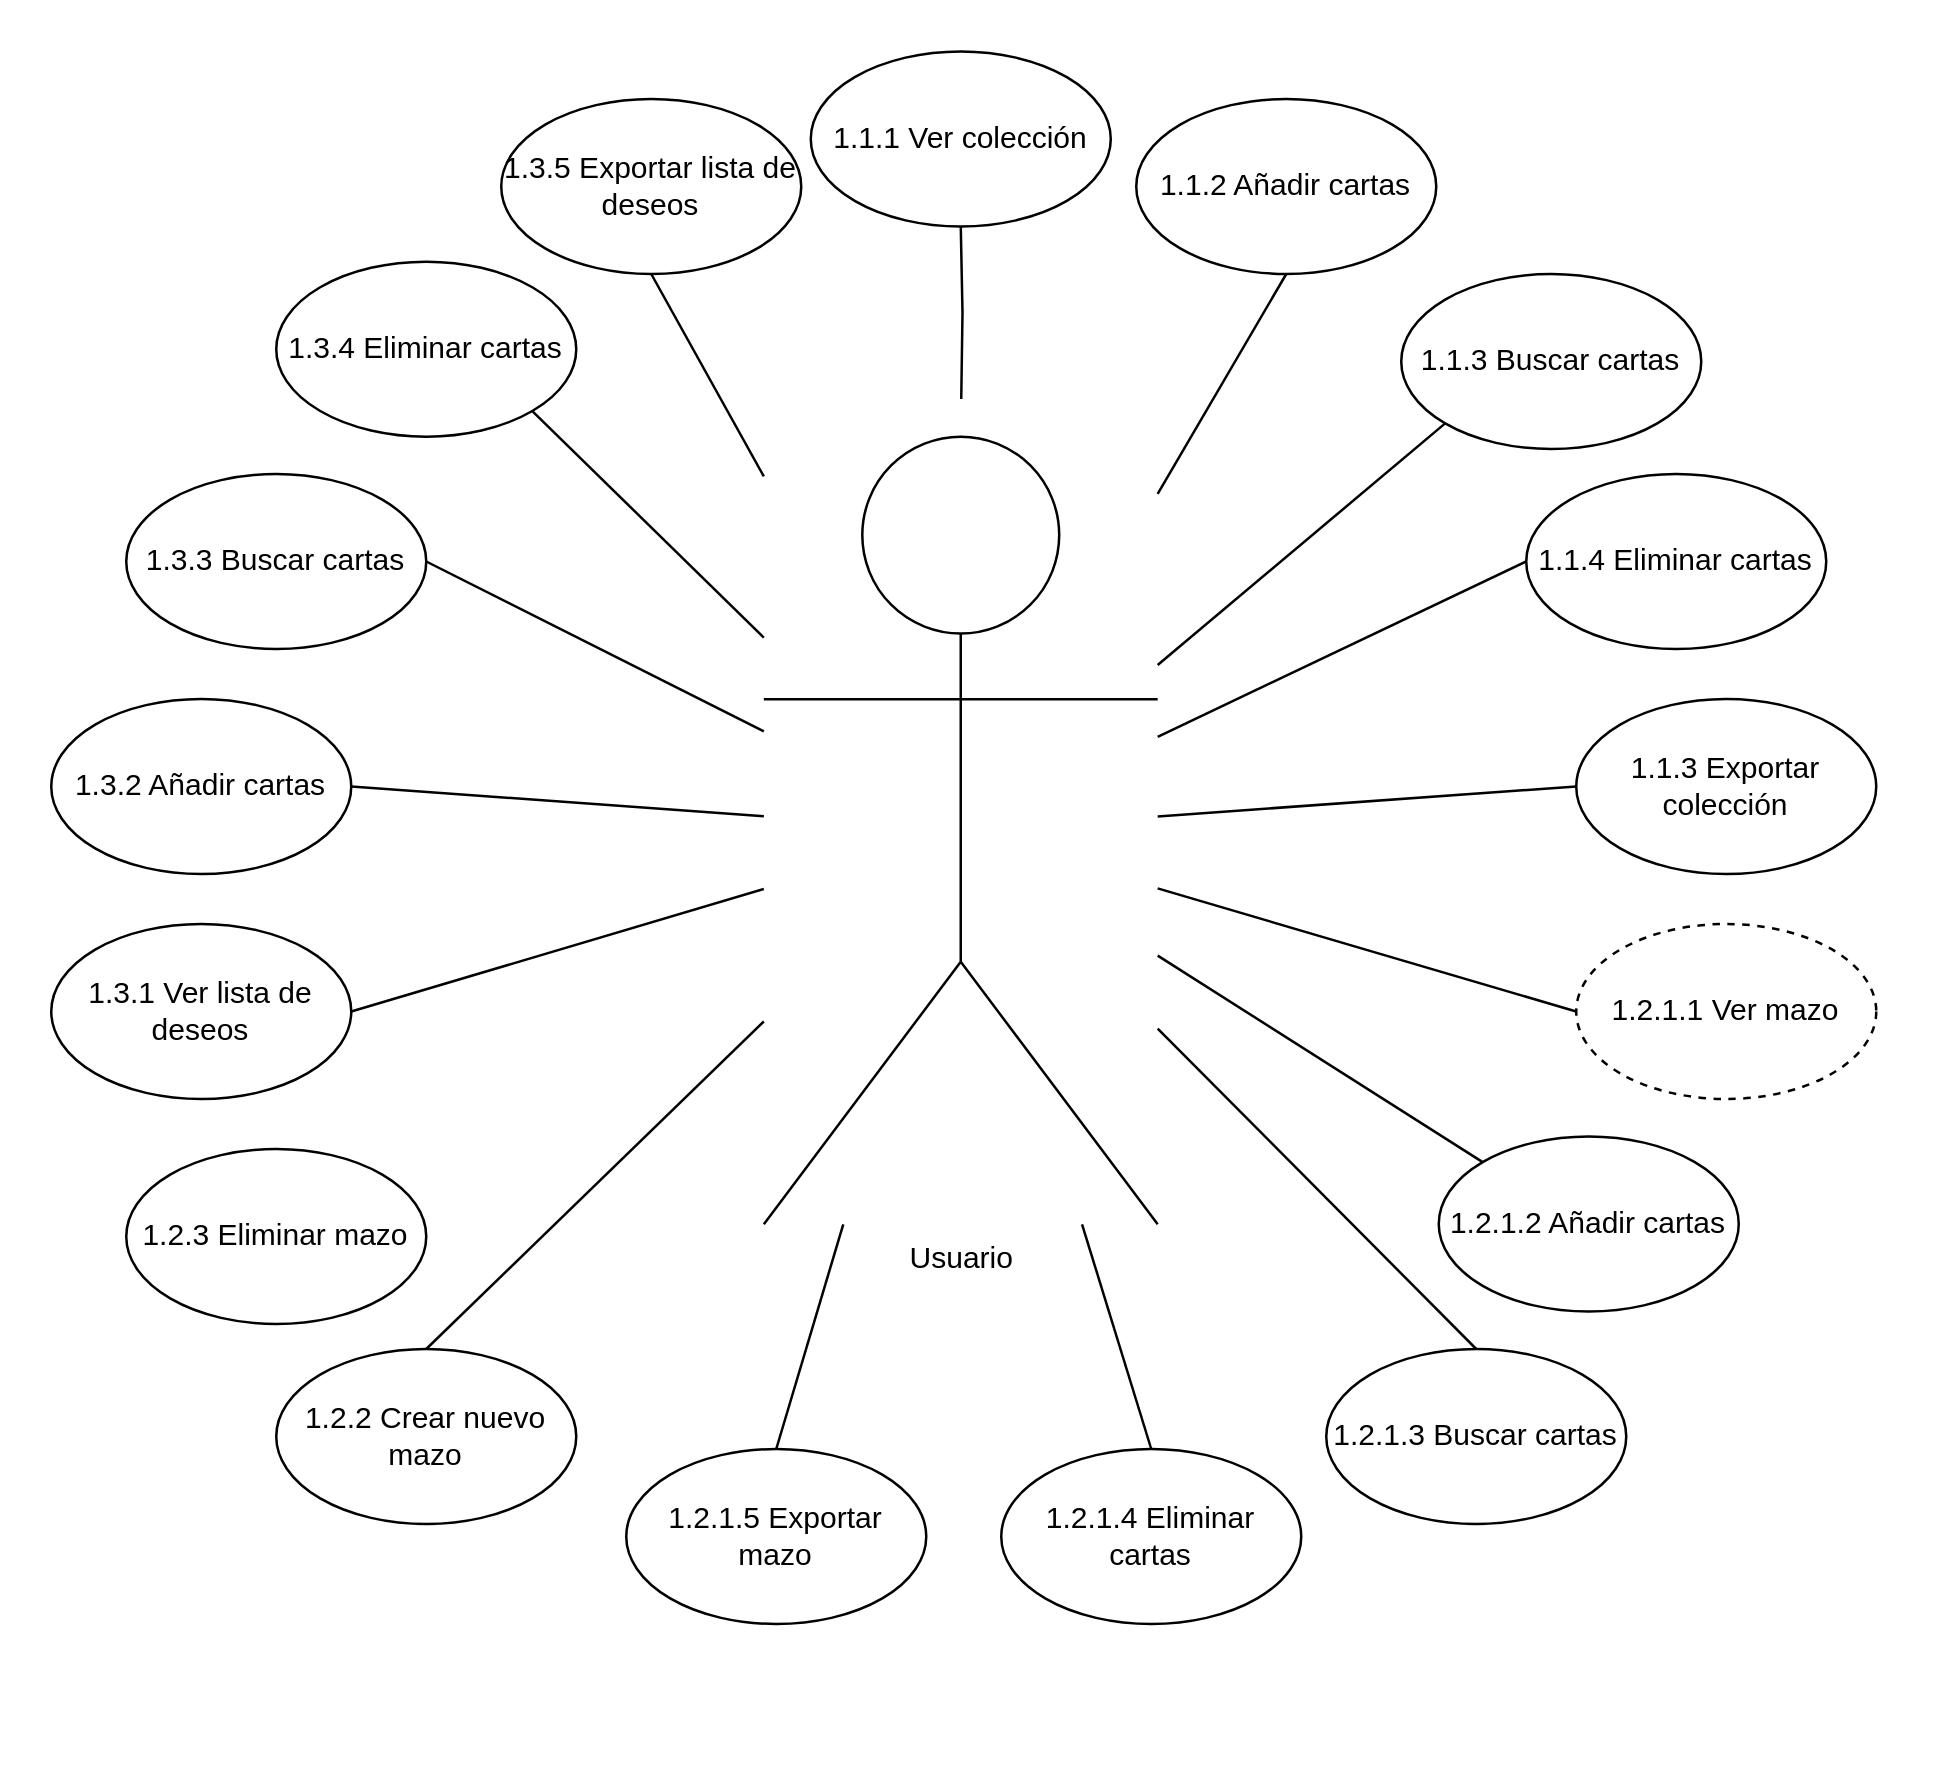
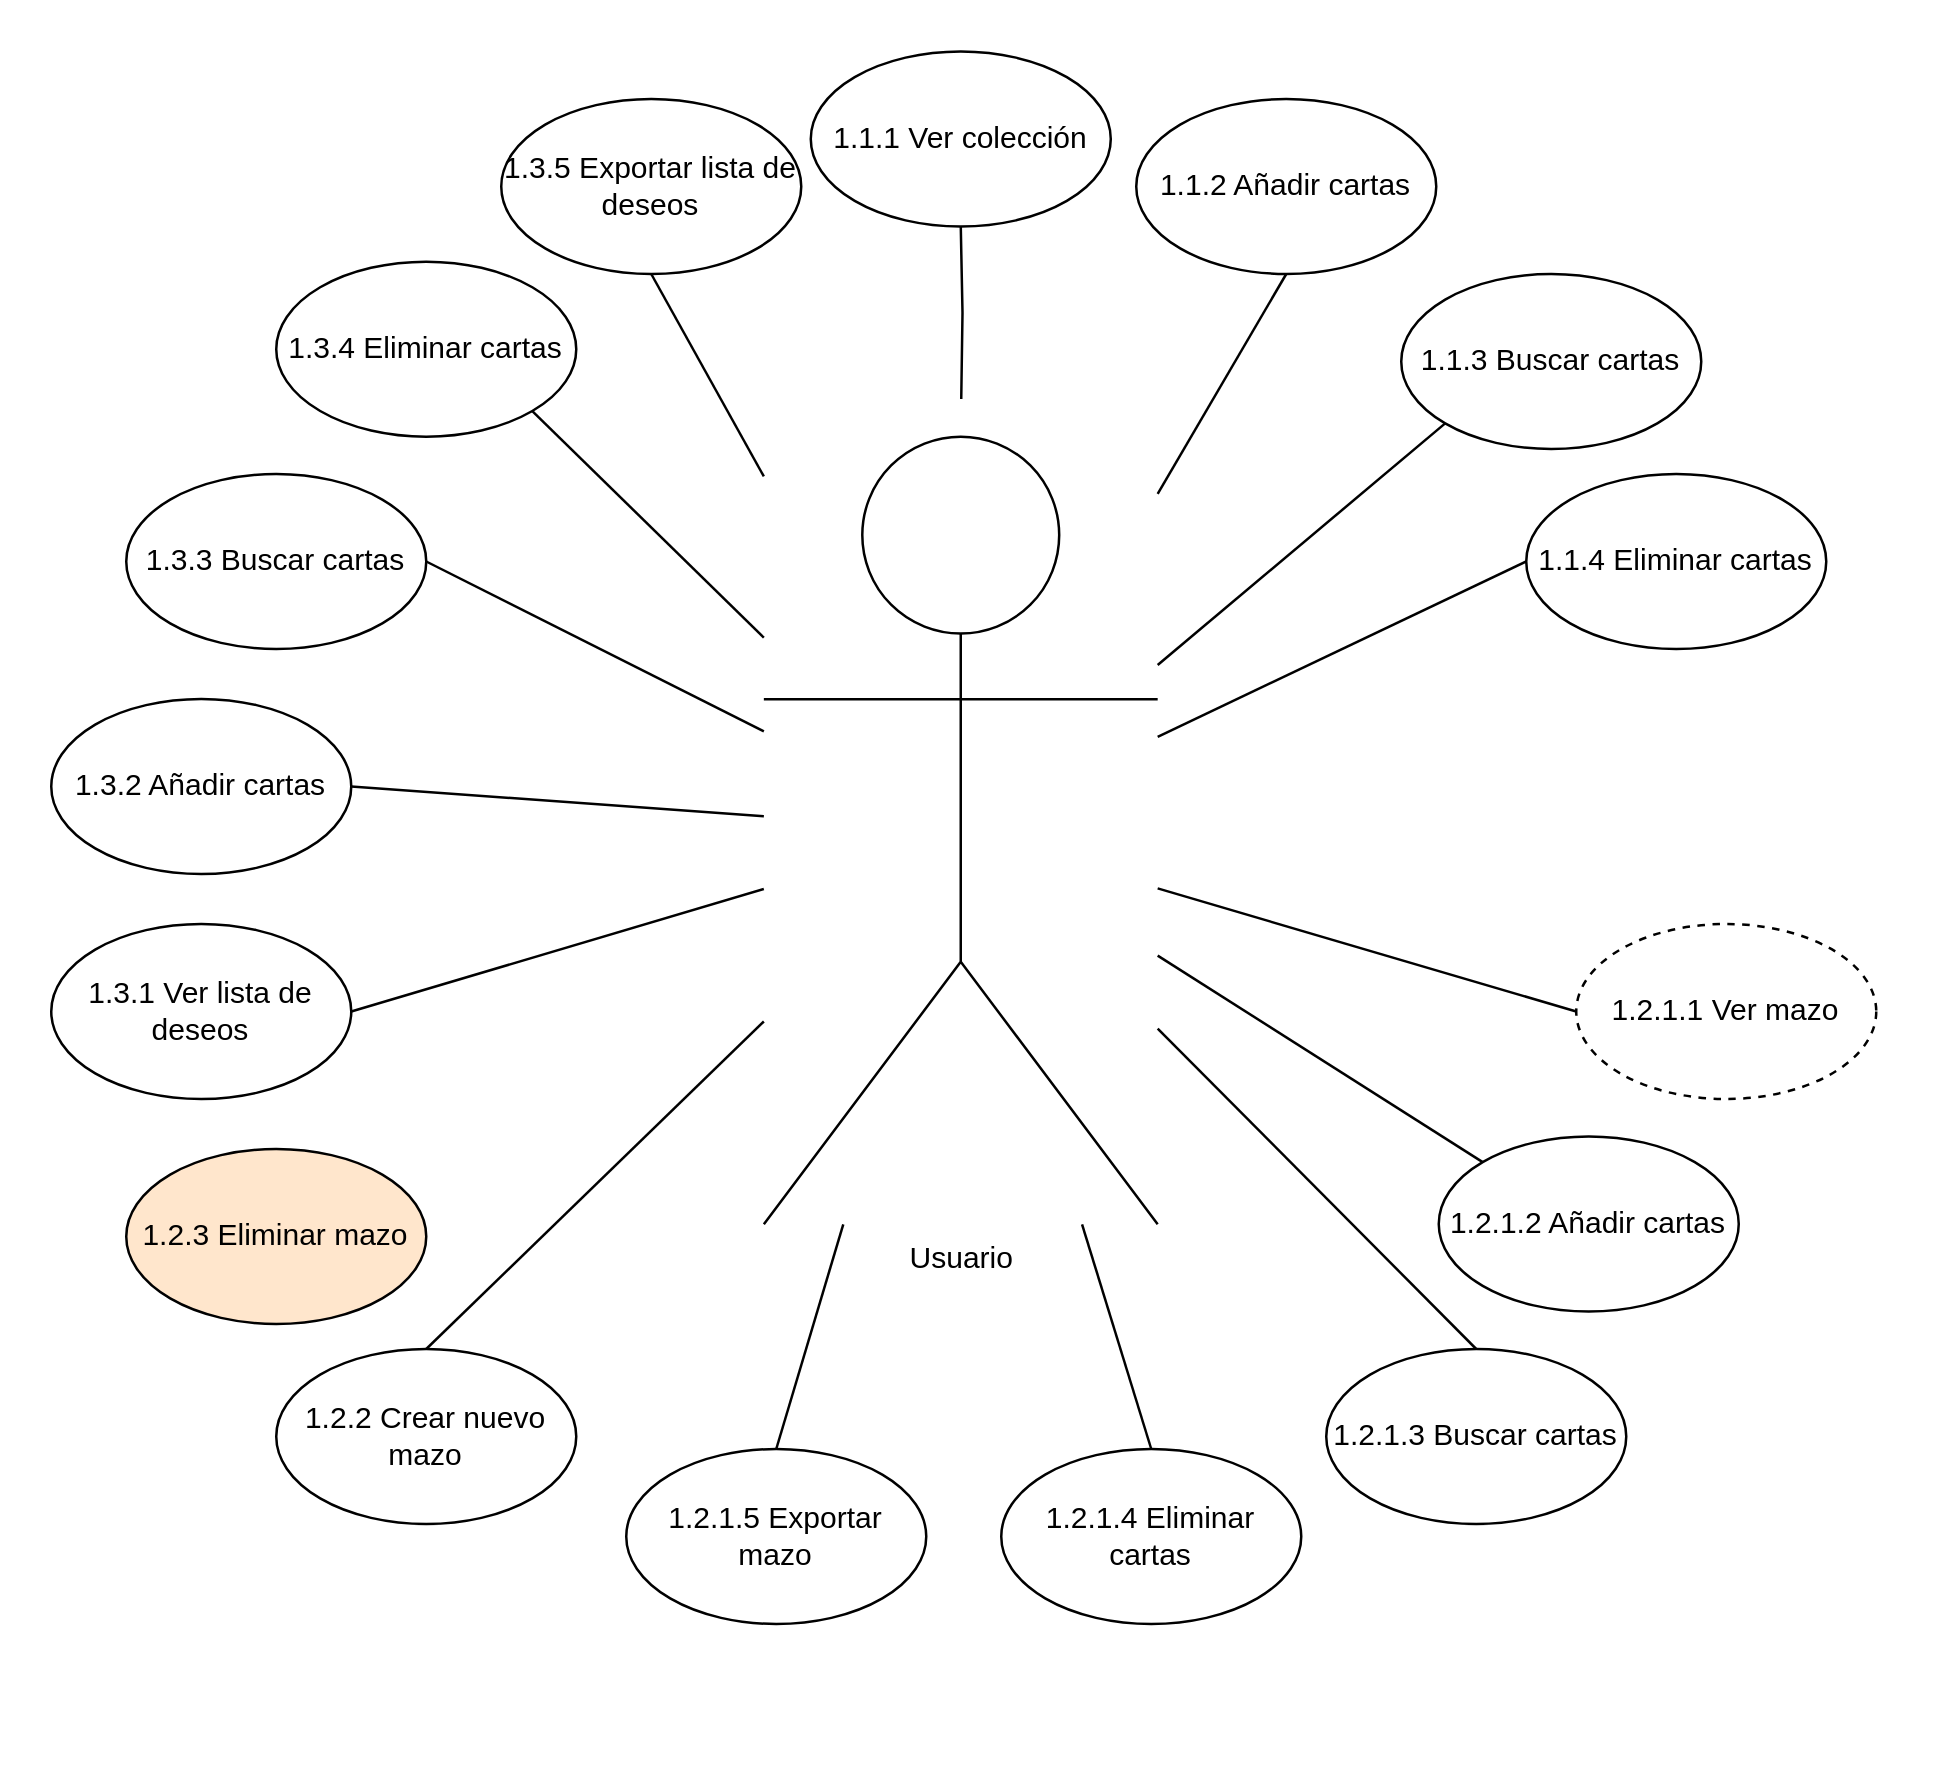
- <mxCell id="7" value="1.1.3 Exportar colección" style="ellipse;whiteSpace=wrap;html=1;" parent="2" vertex="1"><mxGeometry x="550" y="244.94" width="120" height="70" as="geometry" /></mxCell>
- <mxCell id="19" style="rounded=0;orthogonalLoop=1;jettySize=auto;html=1;entryX=0;entryY=0.5;entryDx=0;entryDy=0;endArrow=none;endFill=0;" parent="2" source="32" target="7" edge="1"><mxGeometry relative="1" as="geometry" /></mxCell>
- <mxCell id="13" value="1.2.3 Eliminar mazo" style="ellipse;whiteSpace=wrap;html=1;" parent="2" vertex="1"><mxGeometry x="-30" y="424.94" width="120" height="70" as="geometry" /></mxCell>
+ <mxCell id="13" value="1.2.3 Eliminar mazo" style="ellipse;whiteSpace=wrap;html=1;fillColor=#ffe6cc;" parent="2" vertex="1"><mxGeometry x="-30" y="424.94" width="120" height="70" as="geometry" /></mxCell>
